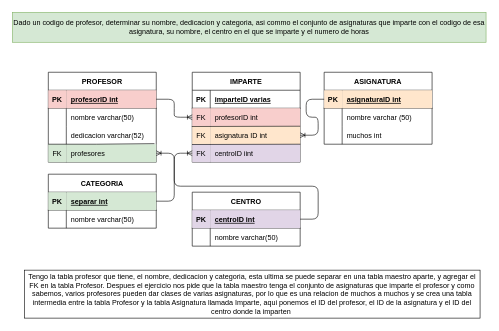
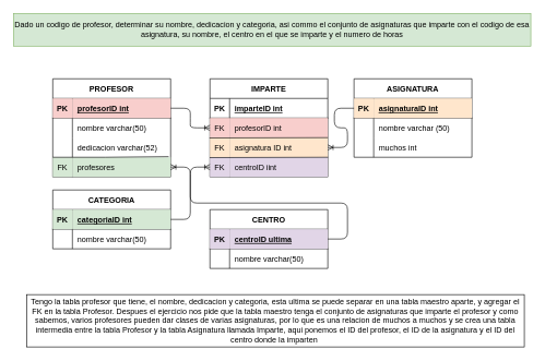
- <mxCell id="28" value="imparteID varias" style="shape=partialRectangle;connectable=0;fillColor=none;top=0;left=0;bottom=0;right=0;align=left;spacingLeft=6;fontStyle=5;overflow=hidden;" parent="26" vertex="1"><mxGeometry x="30" width="150" height="30" as="geometry" /></mxCell>
+ <mxCell id="28" value="imparteID int" style="shape=partialRectangle;connectable=0;fillColor=none;top=0;left=0;bottom=0;right=0;align=left;spacingLeft=6;fontStyle=5;overflow=hidden;" parent="26" vertex="1"><mxGeometry x="30" width="150" height="30" as="geometry" /></mxCell>
- <mxCell id="42" value="separar int" style="shape=partialRectangle;connectable=0;fillColor=#d5e8d4;top=0;left=0;bottom=0;right=0;align=left;spacingLeft=6;fontStyle=5;overflow=hidden;strokeColor=#82b366;" parent="40" vertex="1"><mxGeometry x="30" width="150" height="30" as="geometry" /></mxCell>
+ <mxCell id="42" value="categoriaID int" style="shape=partialRectangle;connectable=0;fillColor=#d5e8d4;top=0;left=0;bottom=0;right=0;align=left;spacingLeft=6;fontStyle=5;overflow=hidden;strokeColor=#82b366;" parent="40" vertex="1"><mxGeometry x="30" width="150" height="30" as="geometry" /></mxCell>
- <mxCell id="55" value="centroID int" style="shape=partialRectangle;connectable=0;fillColor=#e1d5e7;top=0;left=0;bottom=0;right=0;align=left;spacingLeft=6;fontStyle=5;overflow=hidden;strokeColor=#9673a6;" parent="53" vertex="1"><mxGeometry x="30" width="150" height="30" as="geometry" /></mxCell>
+ <mxCell id="55" value="centroID ultima" style="shape=partialRectangle;connectable=0;fillColor=#e1d5e7;top=0;left=0;bottom=0;right=0;align=left;spacingLeft=6;fontStyle=5;overflow=hidden;strokeColor=#9673a6;" parent="53" vertex="1"><mxGeometry x="30" width="150" height="30" as="geometry" /></mxCell>
